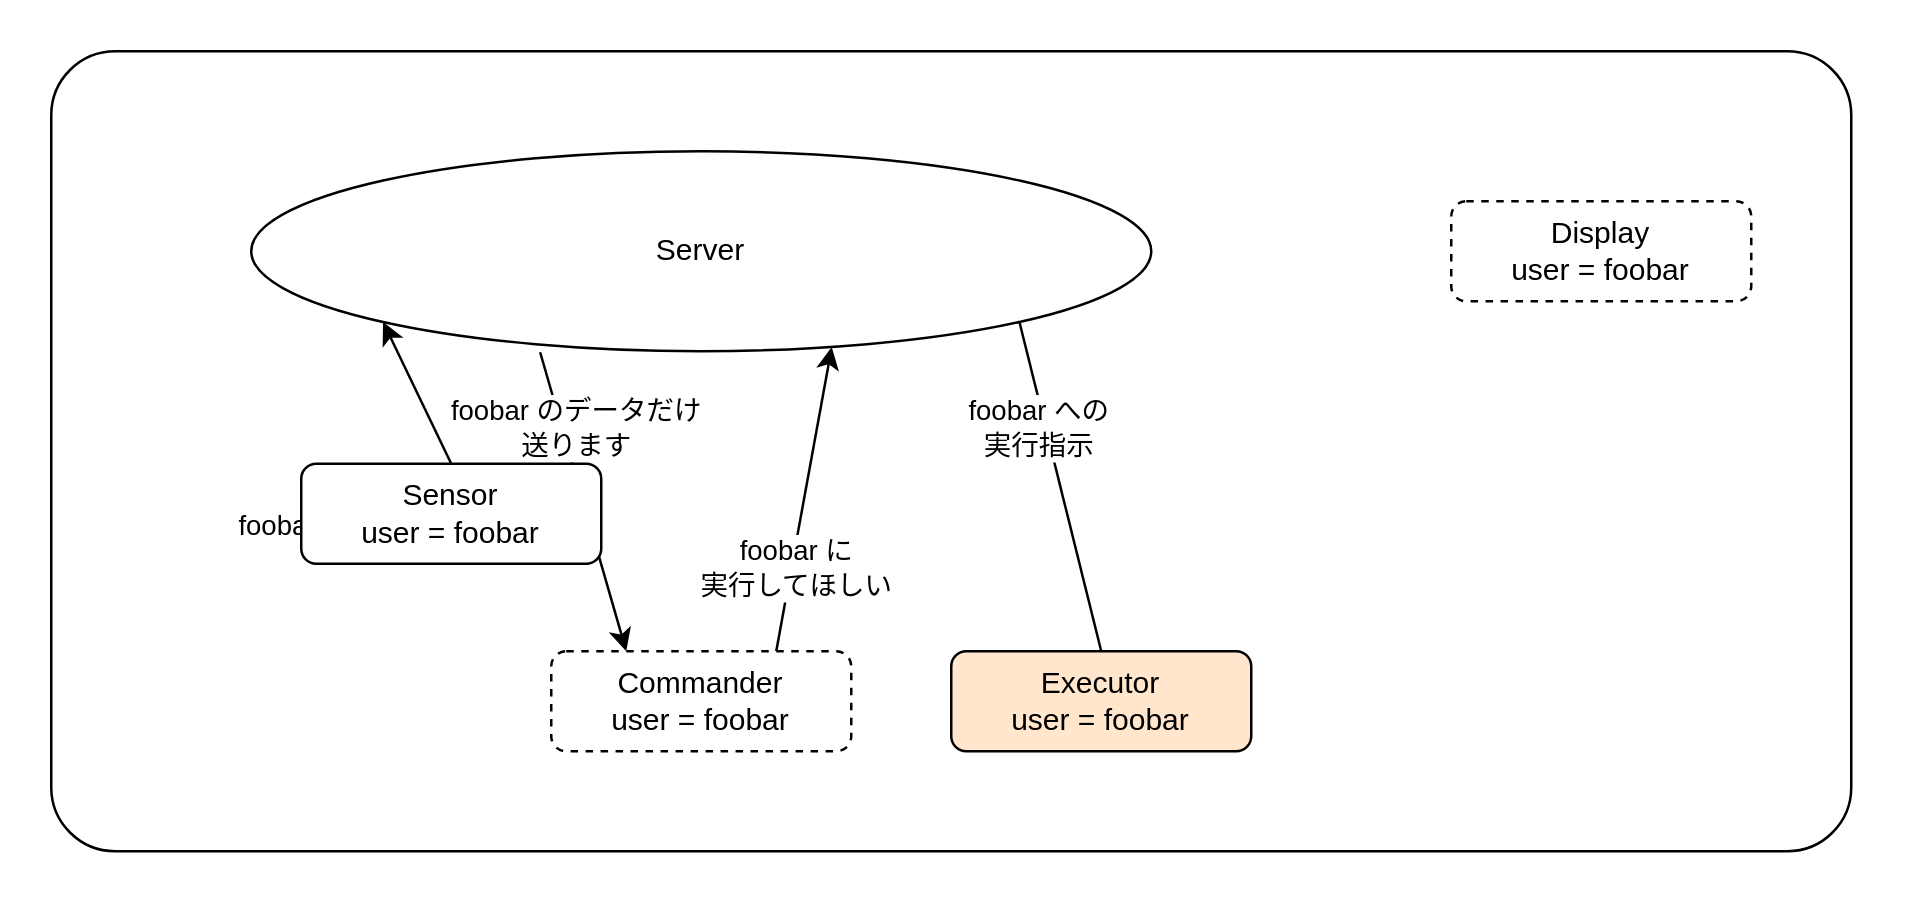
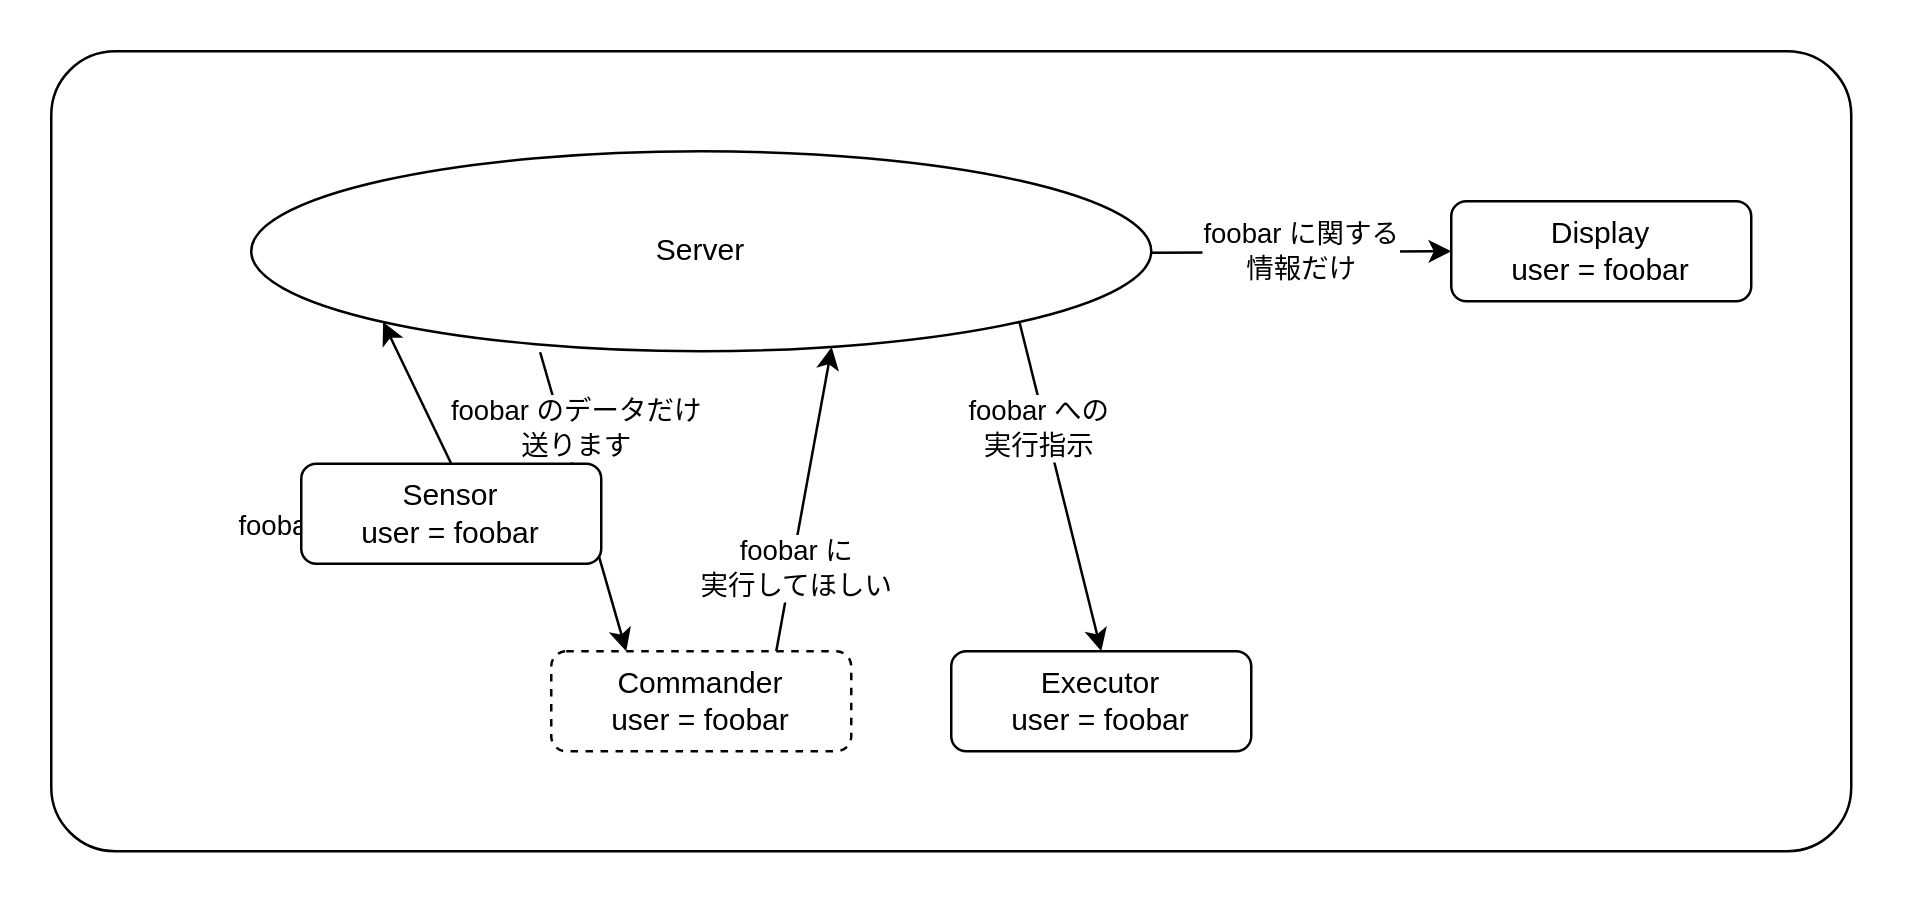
- <mxCell id="16" value="Display&lt;br&gt;user = foobar" style="rounded=1;whiteSpace=wrap;html=1;dashed=1;" vertex="1" parent="1"><mxGeometry x="580" y="80" width="120" height="40" as="geometry" /></mxCell>
+ <mxCell id="16" value="Display&lt;br&gt;user = foobar" style="rounded=1;whiteSpace=wrap;html=1;" vertex="1" parent="1"><mxGeometry x="580" y="80" width="120" height="40" as="geometry" /></mxCell>
+ <mxCell id="7" value="foobar に関する&lt;br&gt;情報だけ" style="edgeStyle=none;html=1;entryX=0;entryY=0.5;entryDx=0;entryDy=0;" edge="1" parent="1" source="8" target="16"><mxGeometry relative="1" as="geometry" /></mxCell>
- <mxCell id="5" style="edgeStyle=none;html=1;exitX=1;exitY=1;exitDx=0;exitDy=0;entryX=0.5;entryY=0;entryDx=0;entryDy=0;endArrow=none;" edge="1" parent="1" source="8" target="15"><mxGeometry relative="1" as="geometry" /></mxCell>
+ <mxCell id="5" style="edgeStyle=none;html=1;exitX=1;exitY=1;exitDx=0;exitDy=0;entryX=0.5;entryY=0;entryDx=0;entryDy=0;" edge="1" parent="1" source="8" target="15"><mxGeometry relative="1" as="geometry" /></mxCell>
- <mxCell id="15" value="Executor&lt;br&gt;user = foobar" style="rounded=1;whiteSpace=wrap;html=1;fillColor=#ffe6cc;" vertex="1" parent="1"><mxGeometry x="380" y="260" width="120" height="40" as="geometry" /></mxCell>
+ <mxCell id="15" value="Executor&lt;br&gt;user = foobar" style="rounded=1;whiteSpace=wrap;html=1;" vertex="1" parent="1"><mxGeometry x="380" y="260" width="120" height="40" as="geometry" /></mxCell>
